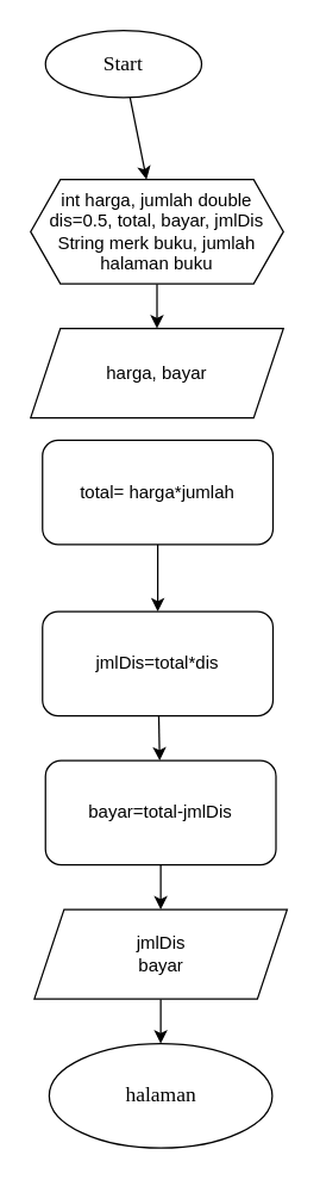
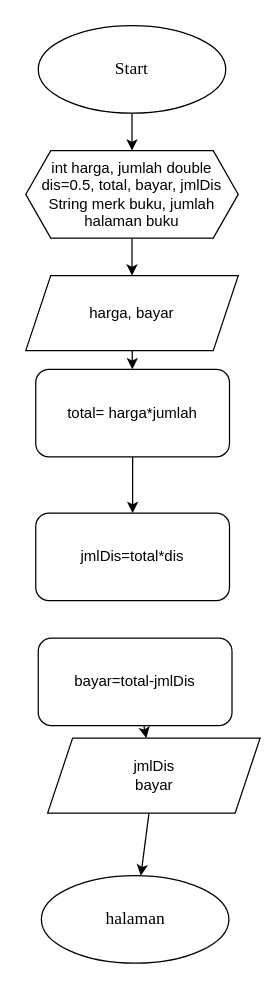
- <mxCell id="3" value="&lt;font style=&quot;font-size: 14px;&quot;&gt;Start&lt;/font&gt;" style="ellipse;whiteSpace=wrap;html=1;fontFamily=Times New Roman;" vertex="1" parent="1"><mxGeometry x="30" y="20" width="105" height="45" as="geometry" /></mxCell>
+ <mxCell id="3" value="&lt;font style=&quot;font-size: 14px;&quot;&gt;Start&lt;/font&gt;" style="ellipse;whiteSpace=wrap;html=1;fontFamily=Times New Roman;" vertex="1" parent="1"><mxGeometry x="30" y="20" width="150" height="70" as="geometry" /></mxCell>
+ <mxCell id="6" value="" style="edgeStyle=none;html=1;" edge="1" parent="1" source="7" target="9"><mxGeometry relative="1" as="geometry" /></mxCell>
- <mxCell id="10" value="" style="edgeStyle=none;html=1;fontFamily=Times New Roman;fontSize=14;" edge="1" parent="1" source="11" target="13"><mxGeometry relative="1" as="geometry" /></mxCell>
- <mxCell id="15" value="jmlDis&lt;br&gt;bayar" style="shape=parallelogram;perimeter=parallelogramPerimeter;whiteSpace=wrap;html=1;fixedSize=1;" vertex="1" parent="1"><mxGeometry x="22.5" y="610" width="170" height="60" as="geometry" /></mxCell>
+ <mxCell id="15" value="jmlDis&lt;br&gt;bayar" style="shape=parallelogram;perimeter=parallelogramPerimeter;whiteSpace=wrap;html=1;fixedSize=1;" vertex="1" parent="1"><mxGeometry x="37.5" y="590" width="170" height="60" as="geometry" /></mxCell>
